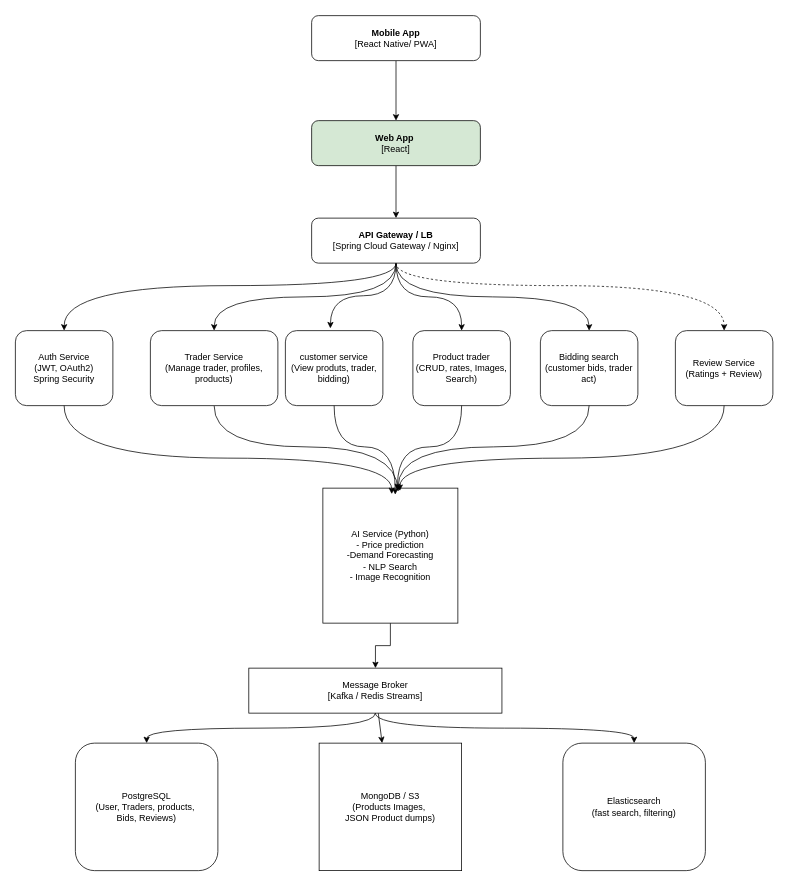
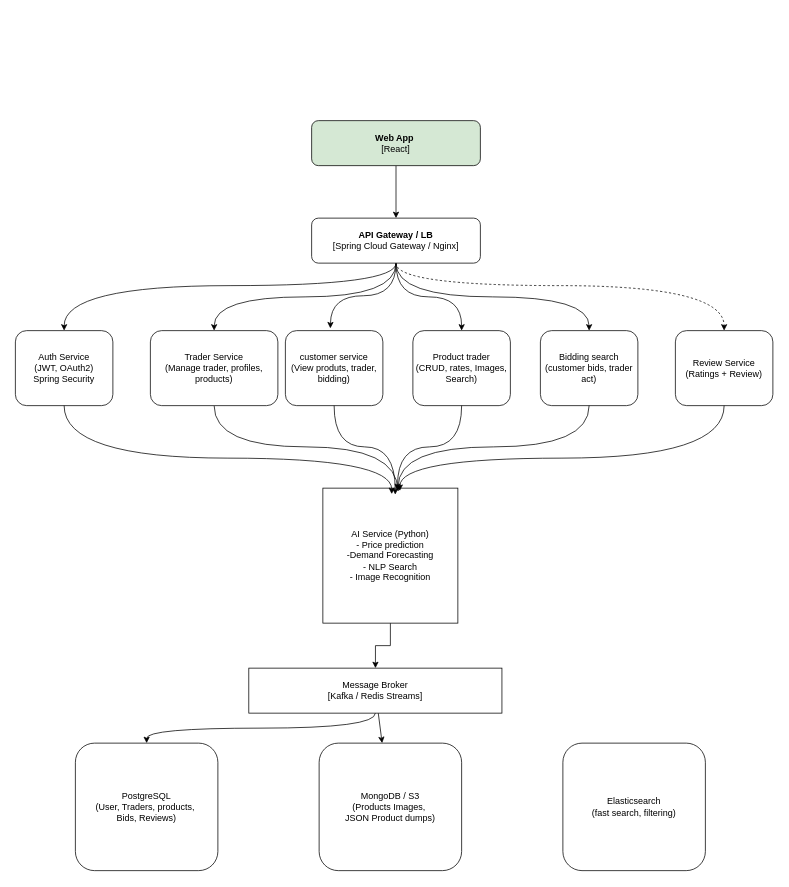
- <mxCell id="3" value="&lt;b&gt;Mobile App&lt;/b&gt;&lt;div&gt;[React Native/ PWA]&lt;/div&gt;" style="rounded=1;whiteSpace=wrap;html=1;" parent="1" vertex="1"><mxGeometry x="415" y="20" width="225" height="60" as="geometry" /></mxCell>
- <mxCell id="2" value="" style="edgeStyle=orthogonalEdgeStyle;rounded=0;orthogonalLoop=1;jettySize=auto;html=1;" parent="1" source="3" target="5" edge="1"><mxGeometry relative="1" as="geometry" /></mxCell>
- <mxCell id="30" style="edgeStyle=orthogonalEdgeStyle;curved=1;rounded=0;orthogonalLoop=1;jettySize=auto;html=1;entryX=0.5;entryY=0;entryDx=0;entryDy=0;exitX=0.5;exitY=1;exitDx=0;exitDy=0;" edge="1" parent="1" source="31" target="34"><mxGeometry relative="1" as="geometry" /></mxCell>
- <mxCell id="33" value="MongoDB / S3&lt;div&gt;(Products Images,&amp;nbsp;&lt;/div&gt;&lt;div&gt;JSON Product dumps)&lt;/div&gt;" style="whiteSpace=wrap;html=1;rounded=0;" parent="1" vertex="1"><mxGeometry x="425" y="990" width="190" height="170" as="geometry" /></mxCell>
+ <mxCell id="33" value="MongoDB / S3&lt;div&gt;(Products Images,&amp;nbsp;&lt;/div&gt;&lt;div&gt;JSON Product dumps)&lt;/div&gt;" style="rounded=1;whiteSpace=wrap;html=1;" parent="1" vertex="1"><mxGeometry x="425" y="990" width="190" height="170" as="geometry" /></mxCell>
